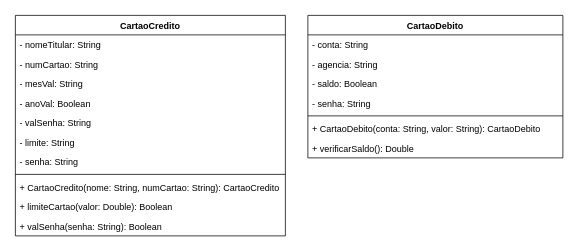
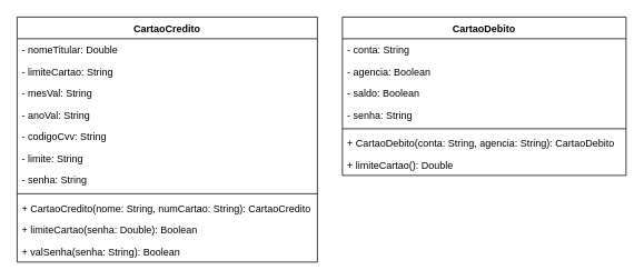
- <mxCell id="3" value="- nomeTitular: String" style="text;strokeColor=none;fillColor=none;align=left;verticalAlign=top;spacingLeft=4;spacingRight=4;overflow=hidden;rotatable=0;points=[[0,0.5],[1,0.5]];portConstraint=eastwest;" vertex="1" parent="2"><mxGeometry y="26" width="360" height="26" as="geometry" /></mxCell>
+ <mxCell id="3" value="- nomeTitular: Double" style="text;strokeColor=none;fillColor=none;align=left;verticalAlign=top;spacingLeft=4;spacingRight=4;overflow=hidden;rotatable=0;points=[[0,0.5],[1,0.5]];portConstraint=eastwest;" vertex="1" parent="2"><mxGeometry y="26" width="360" height="26" as="geometry" /></mxCell>
- <mxCell id="4" value="- numCartao: String" style="text;strokeColor=none;fillColor=none;align=left;verticalAlign=top;spacingLeft=4;spacingRight=4;overflow=hidden;rotatable=0;points=[[0,0.5],[1,0.5]];portConstraint=eastwest;" vertex="1" parent="2"><mxGeometry y="52" width="360" height="26" as="geometry" /></mxCell>
+ <mxCell id="4" value="- limiteCartao: String" style="text;strokeColor=none;fillColor=none;align=left;verticalAlign=top;spacingLeft=4;spacingRight=4;overflow=hidden;rotatable=0;points=[[0,0.5],[1,0.5]];portConstraint=eastwest;" vertex="1" parent="2"><mxGeometry y="52" width="360" height="26" as="geometry" /></mxCell>
- <mxCell id="16" value="- agencia: String" style="text;strokeColor=none;fillColor=none;align=left;verticalAlign=top;spacingLeft=4;spacingRight=4;overflow=hidden;rotatable=0;points=[[0,0.5],[1,0.5]];portConstraint=eastwest;" vertex="1" parent="14"><mxGeometry y="52" width="340" height="26" as="geometry" /></mxCell>
+ <mxCell id="16" value="- agencia: Boolean" style="text;strokeColor=none;fillColor=none;align=left;verticalAlign=top;spacingLeft=4;spacingRight=4;overflow=hidden;rotatable=0;points=[[0,0.5],[1,0.5]];portConstraint=eastwest;" vertex="1" parent="14"><mxGeometry y="52" width="340" height="26" as="geometry" /></mxCell>
- <mxCell id="6" value="- anoVal: Boolean" style="text;strokeColor=none;fillColor=none;align=left;verticalAlign=top;spacingLeft=4;spacingRight=4;overflow=hidden;rotatable=0;points=[[0,0.5],[1,0.5]];portConstraint=eastwest;" vertex="1" parent="2"><mxGeometry y="104" width="360" height="26" as="geometry" /></mxCell>
+ <mxCell id="6" value="- anoVal: String" style="text;strokeColor=none;fillColor=none;align=left;verticalAlign=top;spacingLeft=4;spacingRight=4;overflow=hidden;rotatable=0;points=[[0,0.5],[1,0.5]];portConstraint=eastwest;" vertex="1" parent="2"><mxGeometry y="104" width="360" height="26" as="geometry" /></mxCell>
- <mxCell id="7" value="- valSenha: String" style="text;strokeColor=none;fillColor=none;align=left;verticalAlign=top;spacingLeft=4;spacingRight=4;overflow=hidden;rotatable=0;points=[[0,0.5],[1,0.5]];portConstraint=eastwest;" vertex="1" parent="2"><mxGeometry y="130" width="360" height="26" as="geometry" /></mxCell>
+ <mxCell id="7" value="- codigoCvv: String" style="text;strokeColor=none;fillColor=none;align=left;verticalAlign=top;spacingLeft=4;spacingRight=4;overflow=hidden;rotatable=0;points=[[0,0.5],[1,0.5]];portConstraint=eastwest;" vertex="1" parent="2"><mxGeometry y="130" width="360" height="26" as="geometry" /></mxCell>
- <mxCell id="20" value="+ CartaoDebito(conta: String, valor: String): CartaoDebito" style="text;strokeColor=none;fillColor=none;align=left;verticalAlign=top;spacingLeft=4;spacingRight=4;overflow=hidden;rotatable=0;points=[[0,0.5],[1,0.5]];portConstraint=eastwest;" vertex="1" parent="14"><mxGeometry y="138" width="340" height="26" as="geometry" /></mxCell>
+ <mxCell id="20" value="+ CartaoDebito(conta: String, agencia: String): CartaoDebito" style="text;strokeColor=none;fillColor=none;align=left;verticalAlign=top;spacingLeft=4;spacingRight=4;overflow=hidden;rotatable=0;points=[[0,0.5],[1,0.5]];portConstraint=eastwest;" vertex="1" parent="14"><mxGeometry y="138" width="340" height="26" as="geometry" /></mxCell>
- <mxCell id="21" value="+ verificarSaldo(): Double" style="text;strokeColor=none;fillColor=none;align=left;verticalAlign=top;spacingLeft=4;spacingRight=4;overflow=hidden;rotatable=0;points=[[0,0.5],[1,0.5]];portConstraint=eastwest;" vertex="1" parent="14"><mxGeometry y="164" width="340" height="26" as="geometry" /></mxCell>
+ <mxCell id="21" value="+ limiteCartao(): Double" style="text;strokeColor=none;fillColor=none;align=left;verticalAlign=top;spacingLeft=4;spacingRight=4;overflow=hidden;rotatable=0;points=[[0,0.5],[1,0.5]];portConstraint=eastwest;" vertex="1" parent="14"><mxGeometry y="164" width="340" height="26" as="geometry" /></mxCell>
- <mxCell id="12" value="+ limiteCartao(valor: Double): Boolean" style="text;strokeColor=none;fillColor=none;align=left;verticalAlign=top;spacingLeft=4;spacingRight=4;overflow=hidden;rotatable=0;points=[[0,0.5],[1,0.5]];portConstraint=eastwest;" vertex="1" parent="2"><mxGeometry y="242" width="360" height="26" as="geometry" /></mxCell>
+ <mxCell id="12" value="+ limiteCartao(senha: Double): Boolean" style="text;strokeColor=none;fillColor=none;align=left;verticalAlign=top;spacingLeft=4;spacingRight=4;overflow=hidden;rotatable=0;points=[[0,0.5],[1,0.5]];portConstraint=eastwest;" vertex="1" parent="2"><mxGeometry y="242" width="360" height="26" as="geometry" /></mxCell>
